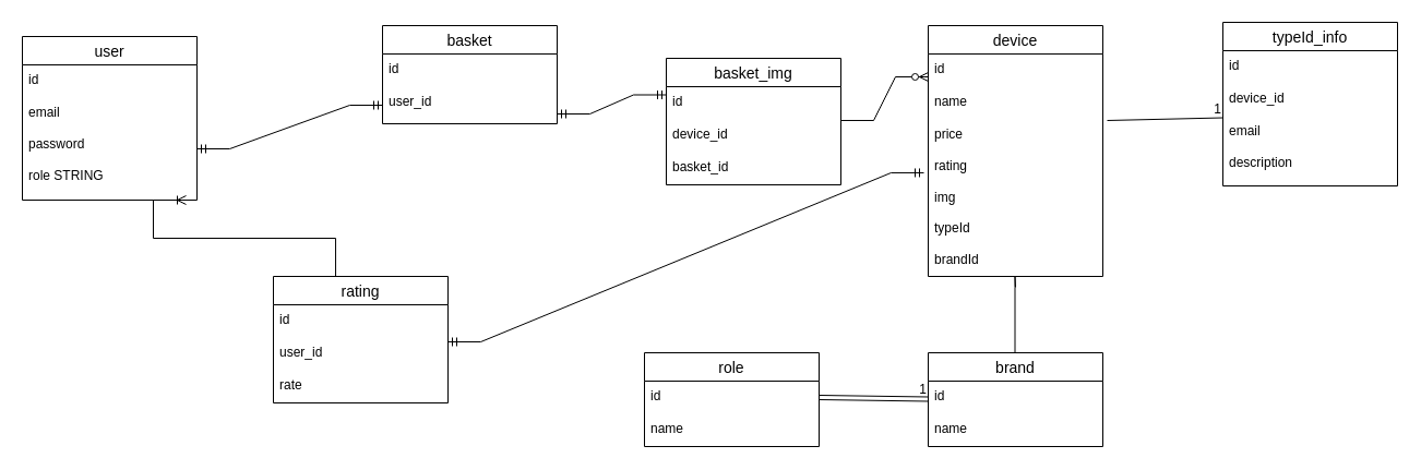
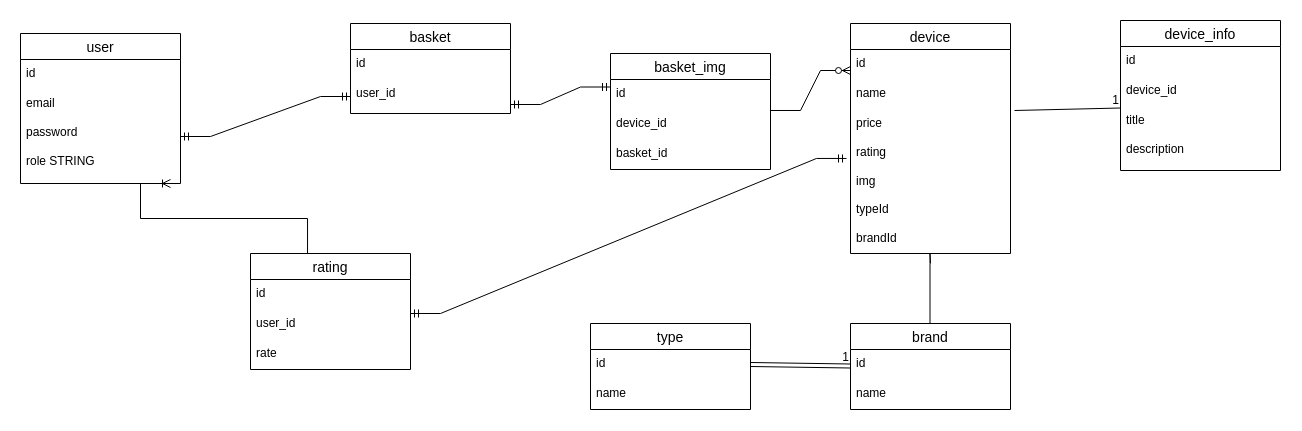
- <mxCell id="22" value="typeId_info" style="swimlane;fontStyle=0;childLayout=stackLayout;horizontal=1;startSize=26;horizontalStack=0;resizeParent=1;resizeParentMax=0;resizeLast=0;collapsible=1;marginBottom=0;align=center;fontSize=14;" vertex="1" parent="1"><mxGeometry x="1120" y="20" width="160" height="150" as="geometry" /></mxCell>
+ <mxCell id="22" value="device_info" style="swimlane;fontStyle=0;childLayout=stackLayout;horizontal=1;startSize=26;horizontalStack=0;resizeParent=1;resizeParentMax=0;resizeLast=0;collapsible=1;marginBottom=0;align=center;fontSize=14;" vertex="1" parent="1"><mxGeometry x="1120" y="20" width="160" height="150" as="geometry" /></mxCell>
- <mxCell id="25" value="email&lt;div&gt;&lt;br&gt;&lt;/div&gt;&lt;div&gt;description&lt;/div&gt;" style="text;strokeColor=none;fillColor=none;spacingLeft=4;spacingRight=4;overflow=hidden;rotatable=0;points=[[0,0.5],[1,0.5]];portConstraint=eastwest;fontSize=12;whiteSpace=wrap;html=1;" vertex="1" parent="22"><mxGeometry y="86" width="160" height="64" as="geometry" /></mxCell>
+ <mxCell id="25" value="title&lt;div&gt;&lt;br&gt;&lt;/div&gt;&lt;div&gt;description&lt;/div&gt;" style="text;strokeColor=none;fillColor=none;spacingLeft=4;spacingRight=4;overflow=hidden;rotatable=0;points=[[0,0.5],[1,0.5]];portConstraint=eastwest;fontSize=12;whiteSpace=wrap;html=1;" vertex="1" parent="22"><mxGeometry y="86" width="160" height="64" as="geometry" /></mxCell>
- <mxCell id="13" value="role" style="swimlane;fontStyle=0;childLayout=stackLayout;horizontal=1;startSize=26;horizontalStack=0;resizeParent=1;resizeParentMax=0;resizeLast=0;collapsible=1;marginBottom=0;align=center;fontSize=14;" vertex="1" parent="1"><mxGeometry x="590" y="323" width="160" height="86" as="geometry" /></mxCell>
+ <mxCell id="13" value="type" style="swimlane;fontStyle=0;childLayout=stackLayout;horizontal=1;startSize=26;horizontalStack=0;resizeParent=1;resizeParentMax=0;resizeLast=0;collapsible=1;marginBottom=0;align=center;fontSize=14;" vertex="1" parent="1"><mxGeometry x="590" y="323" width="160" height="86" as="geometry" /></mxCell>
